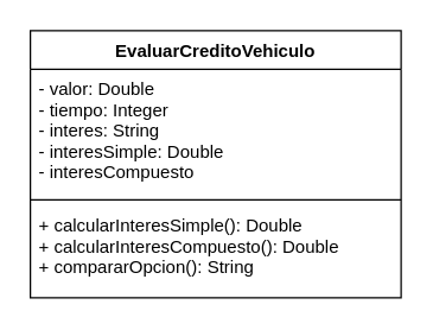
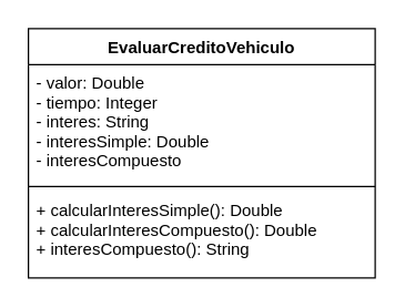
- <mxCell id="5" value="+ calcularInteresSimple(): Double &#10;+ calcularInteresCompuesto(): Double &#10;+ compararOpcion(): String&#10;" style="text;strokeColor=none;fillColor=none;align=left;verticalAlign=top;spacingLeft=4;spacingRight=4;overflow=hidden;rotatable=0;points=[[0,0.5],[1,0.5]];portConstraint=eastwest;" parent="2" vertex="1"><mxGeometry y="118" width="250" height="62" as="geometry" /></mxCell>
+ <mxCell id="5" value="+ calcularInteresSimple(): Double &#10;+ calcularInteresCompuesto(): Double &#10;+ interesCompuesto(): String&#10;" style="text;strokeColor=none;fillColor=none;align=left;verticalAlign=top;spacingLeft=4;spacingRight=4;overflow=hidden;rotatable=0;points=[[0,0.5],[1,0.5]];portConstraint=eastwest;" parent="2" vertex="1"><mxGeometry y="118" width="250" height="62" as="geometry" /></mxCell>
